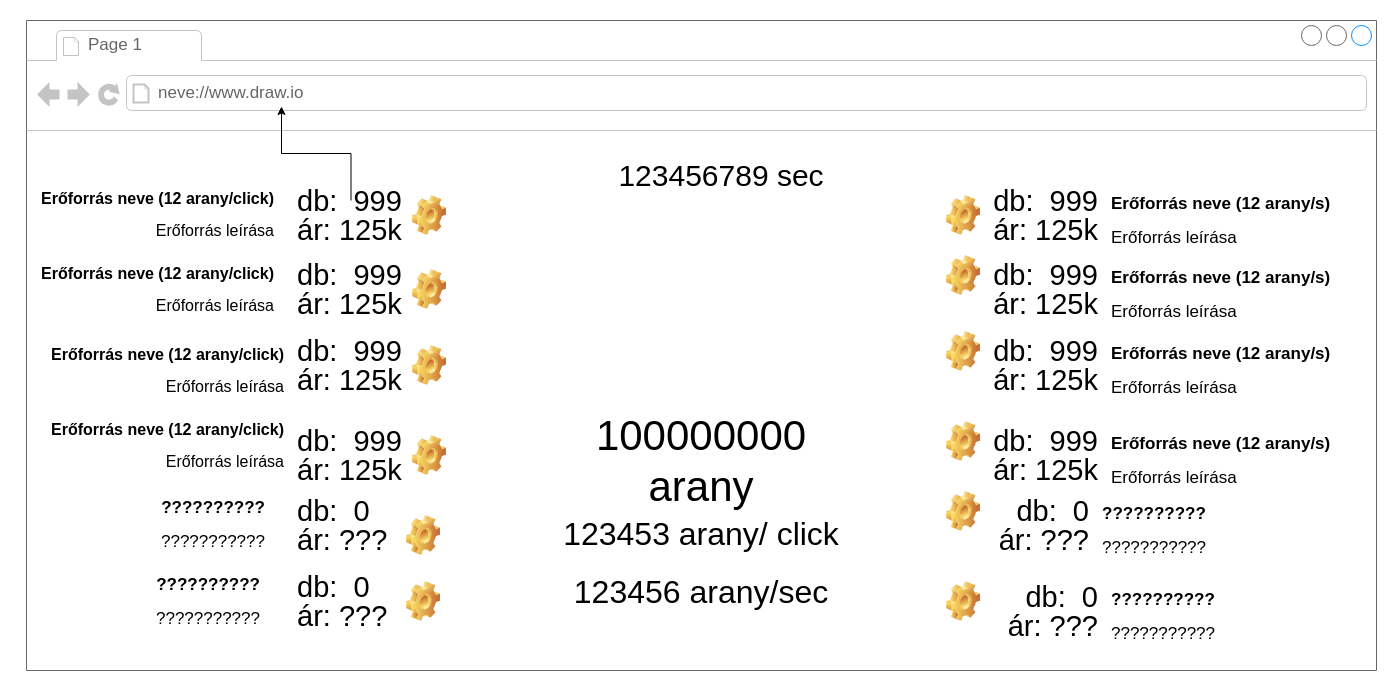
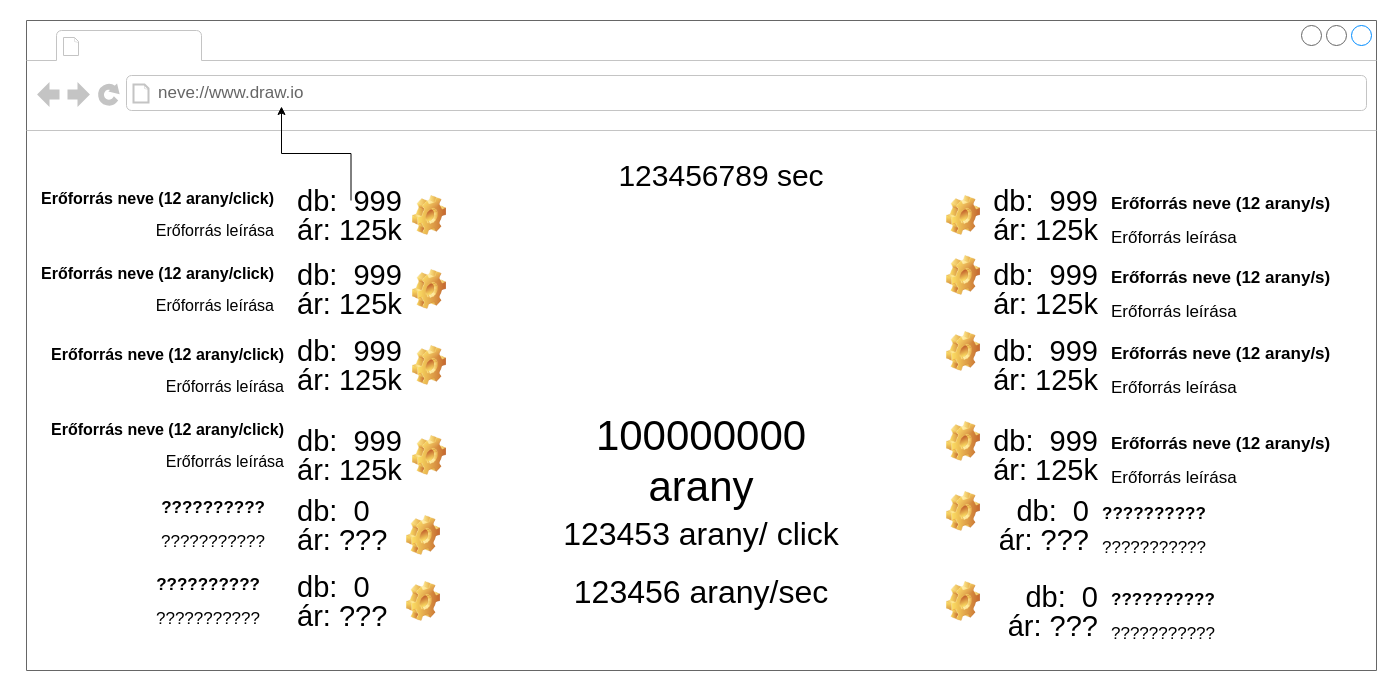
- <mxCell id="3" value="Page 1" style="strokeWidth=1;shadow=0;dashed=0;align=center;html=1;shape=mxgraph.mockup.containers.anchor;fontSize=17;fontColor=#666666;align=left;whiteSpace=wrap;" vertex="1" parent="2"><mxGeometry x="60" y="12" width="110" height="26" as="geometry" /></mxCell>
